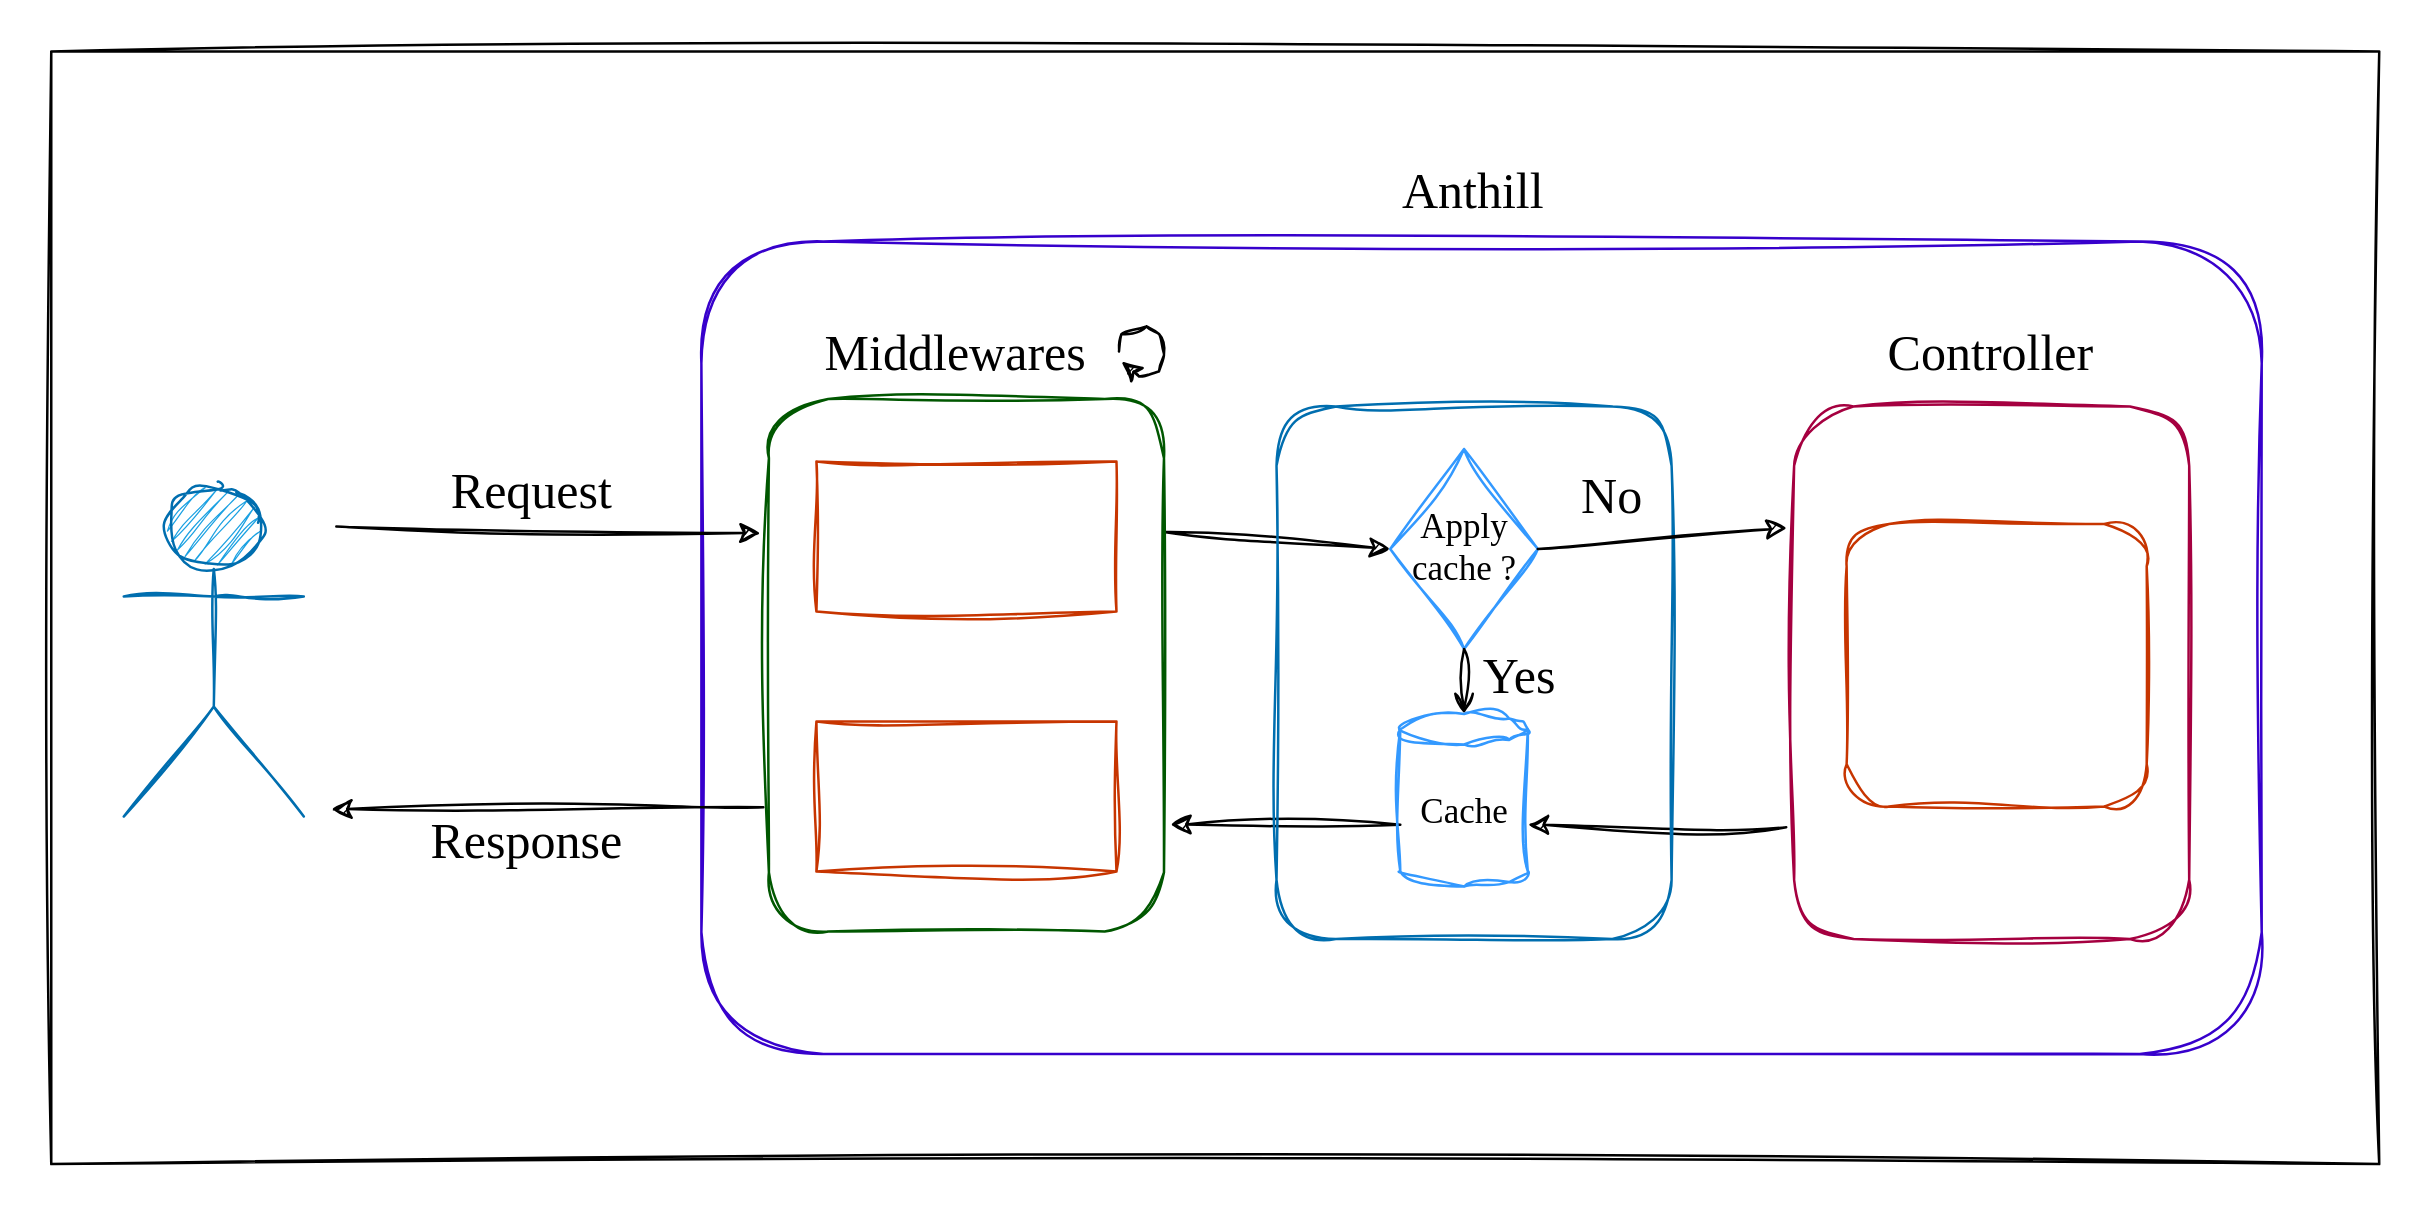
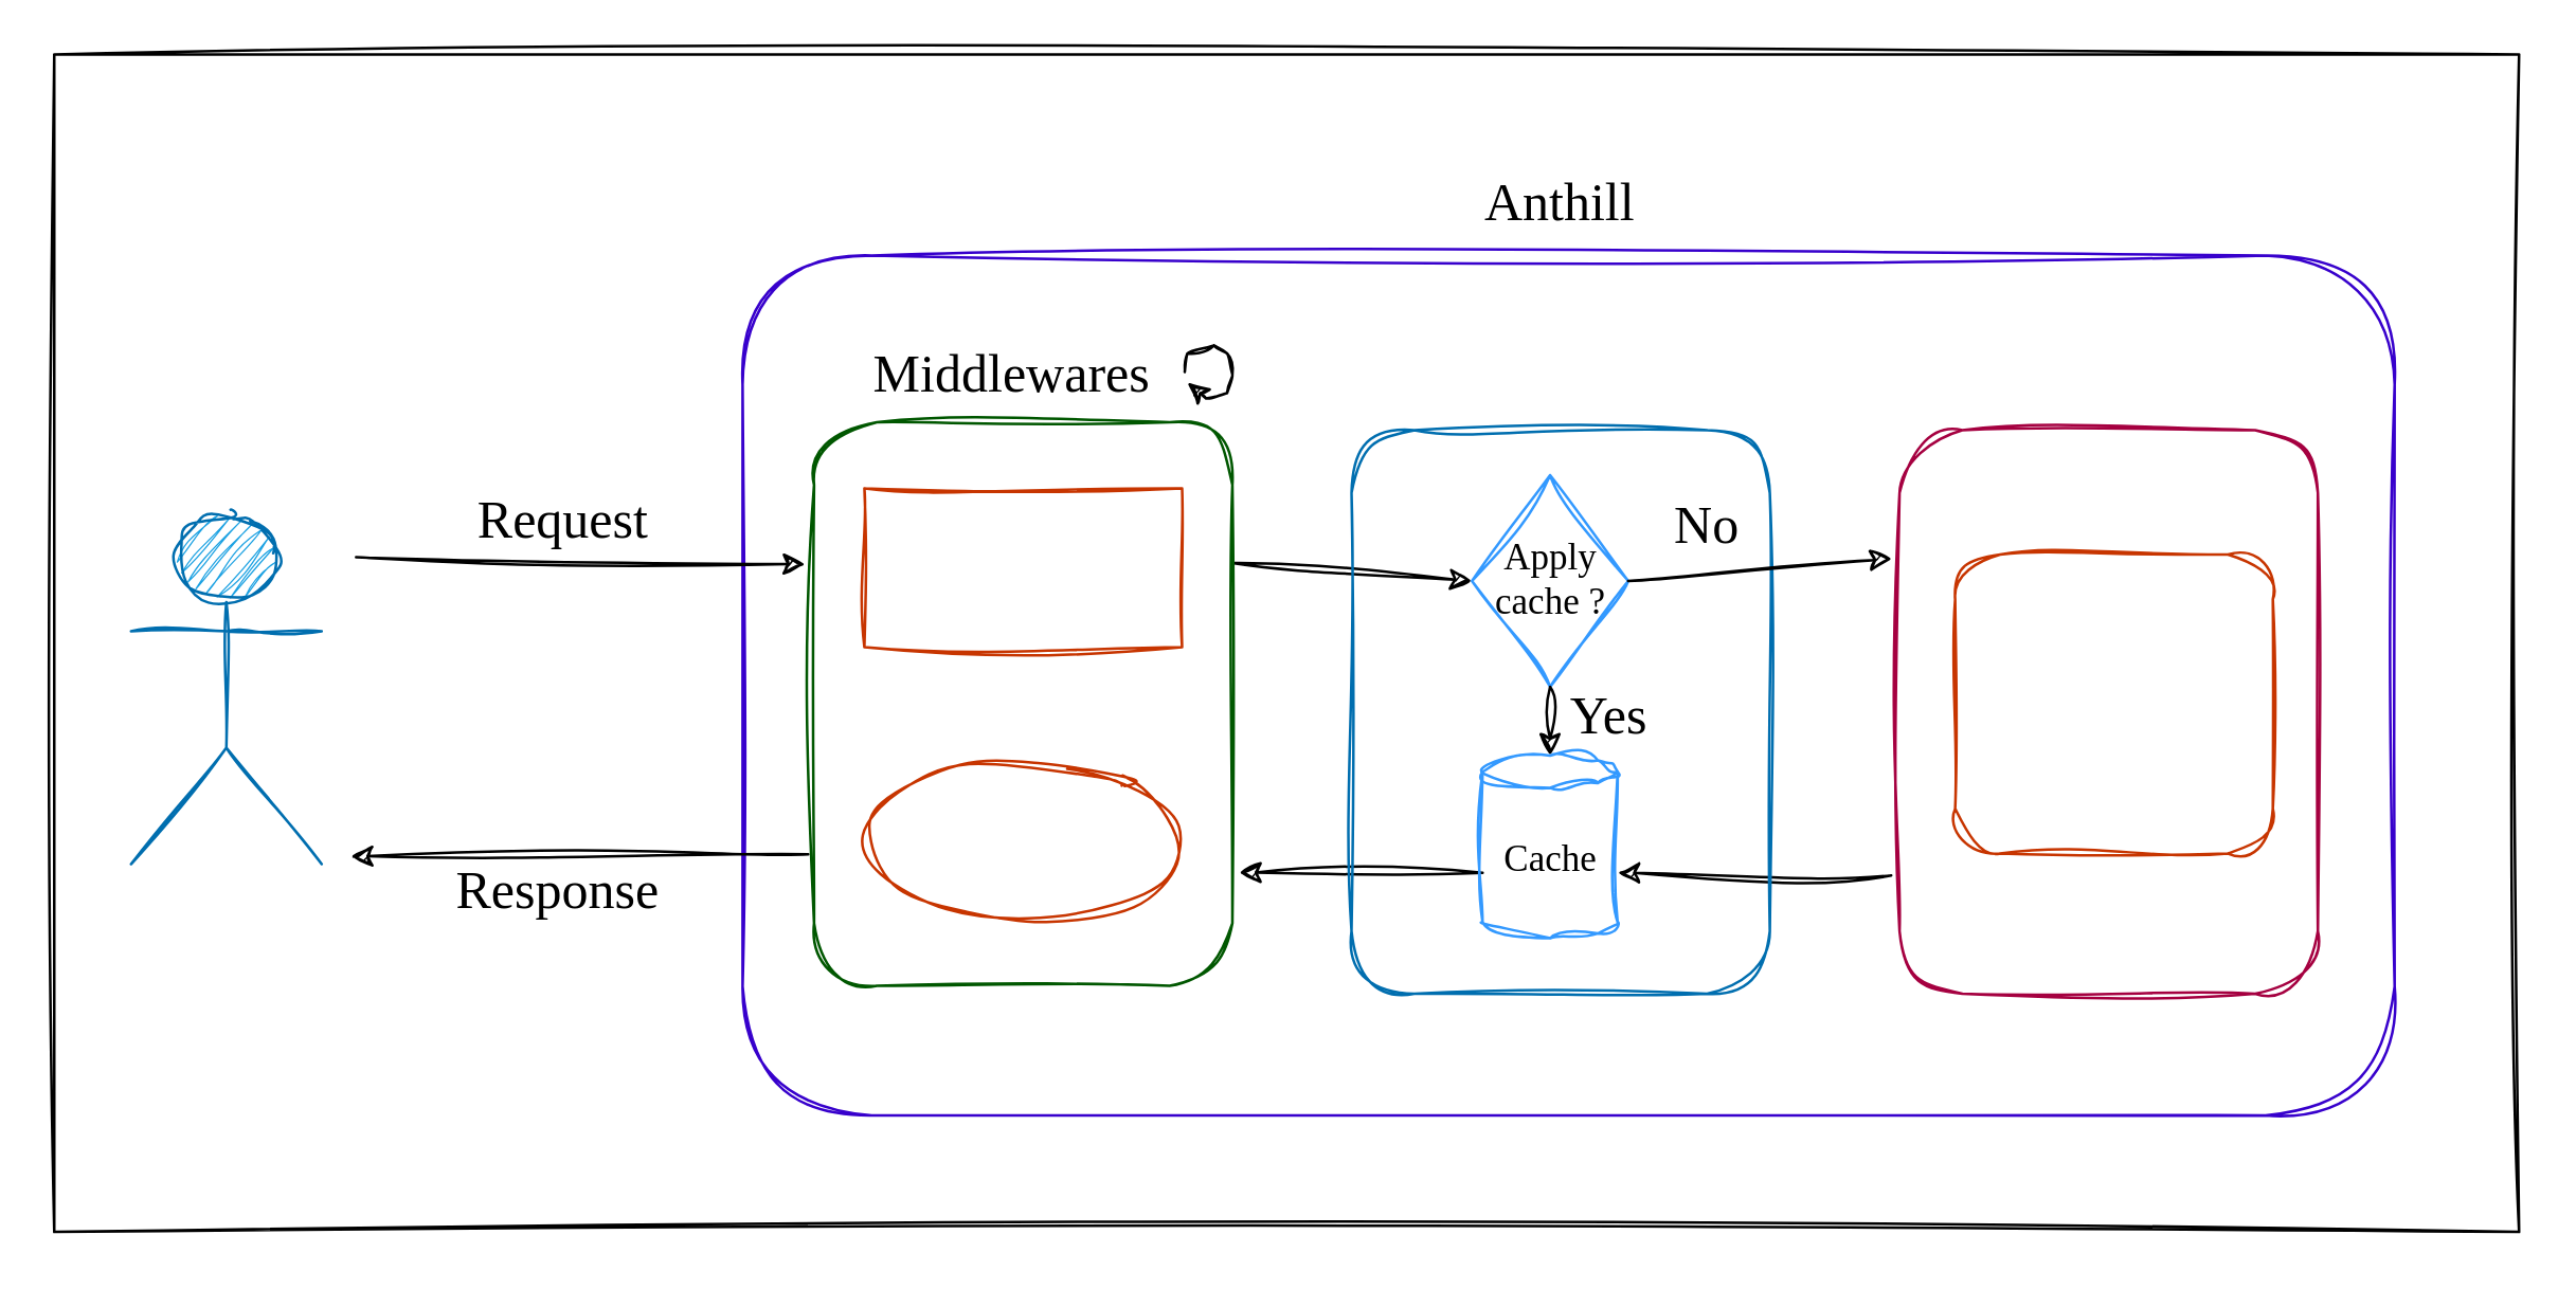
- <mxCell id="24" value="Controller" style="text;html=1;strokeColor=none;fillColor=none;align=center;verticalAlign=middle;whiteSpace=wrap;rounded=0;fontSize=20;fontFamily=Architects Daughter;" vertex="1" parent="1"><mxGeometry x="736" y="125" width="120" height="30" as="geometry" /></mxCell>
- <mxCell id="17" value="" style="endArrow=open;html=1;rounded=0;sketch=1;hachureGap=4;jiggle=2;curveFitting=1;fontFamily=Architects Daughter;fontSource=https%3A%2F%2Ffonts.googleapis.com%2Fcss%3Ffamily%3DArchitects%2BDaughter;fontSize=16;exitX=0.5;exitY=1;exitDx=0;exitDy=0;" edge="1" parent="1" source="16" target="19"><mxGeometry width="50" height="50" relative="1" as="geometry"><mxPoint x="575" y="260" as="sourcePoint" /><mxPoint x="625" y="210" as="targetPoint" /></mxGeometry></mxCell>
+ <mxCell id="17" value="" style="endArrow=classic;html=1;rounded=0;sketch=1;hachureGap=4;jiggle=2;curveFitting=1;fontFamily=Architects Daughter;fontSource=https%3A%2F%2Ffonts.googleapis.com%2Fcss%3Ffamily%3DArchitects%2BDaughter;fontSize=16;exitX=0.5;exitY=1;exitDx=0;exitDy=0;" edge="1" parent="1" source="16" target="19"><mxGeometry width="50" height="50" relative="1" as="geometry"><mxPoint x="575" y="260" as="sourcePoint" /><mxPoint x="625" y="210" as="targetPoint" /></mxGeometry></mxCell>
- <mxCell id="22" value="runAfter()" style="rounded=0;whiteSpace=wrap;html=1;sketch=1;hachureGap=4;jiggle=2;curveFitting=1;fontFamily=Architects Daughter;fontSource=https%3A%2F%2Ffonts.googleapis.com%2Fcss%3Ffamily%3DArchitects%2BDaughter;fontSize=20;fillColor=none;fontColor=#FFFFFF;strokeColor=#C73500;" vertex="1" parent="1"><mxGeometry x="326" y="288" width="120" height="60" as="geometry" /></mxCell>
+ <mxCell id="22" value="runAfter()" style="ellipse;whiteSpace=wrap;html=1;sketch=1;hachureGap=4;jiggle=2;curveFitting=1;fontFamily=Architects Daughter;fontSource=https%3A%2F%2Ffonts.googleapis.com%2Fcss%3Ffamily%3DArchitects%2BDaughter;fontSize=20;fillColor=none;fontColor=#FFFFFF;strokeColor=#C73500;" vertex="1" parent="1"><mxGeometry x="326" y="288" width="120" height="60" as="geometry" /></mxCell>
